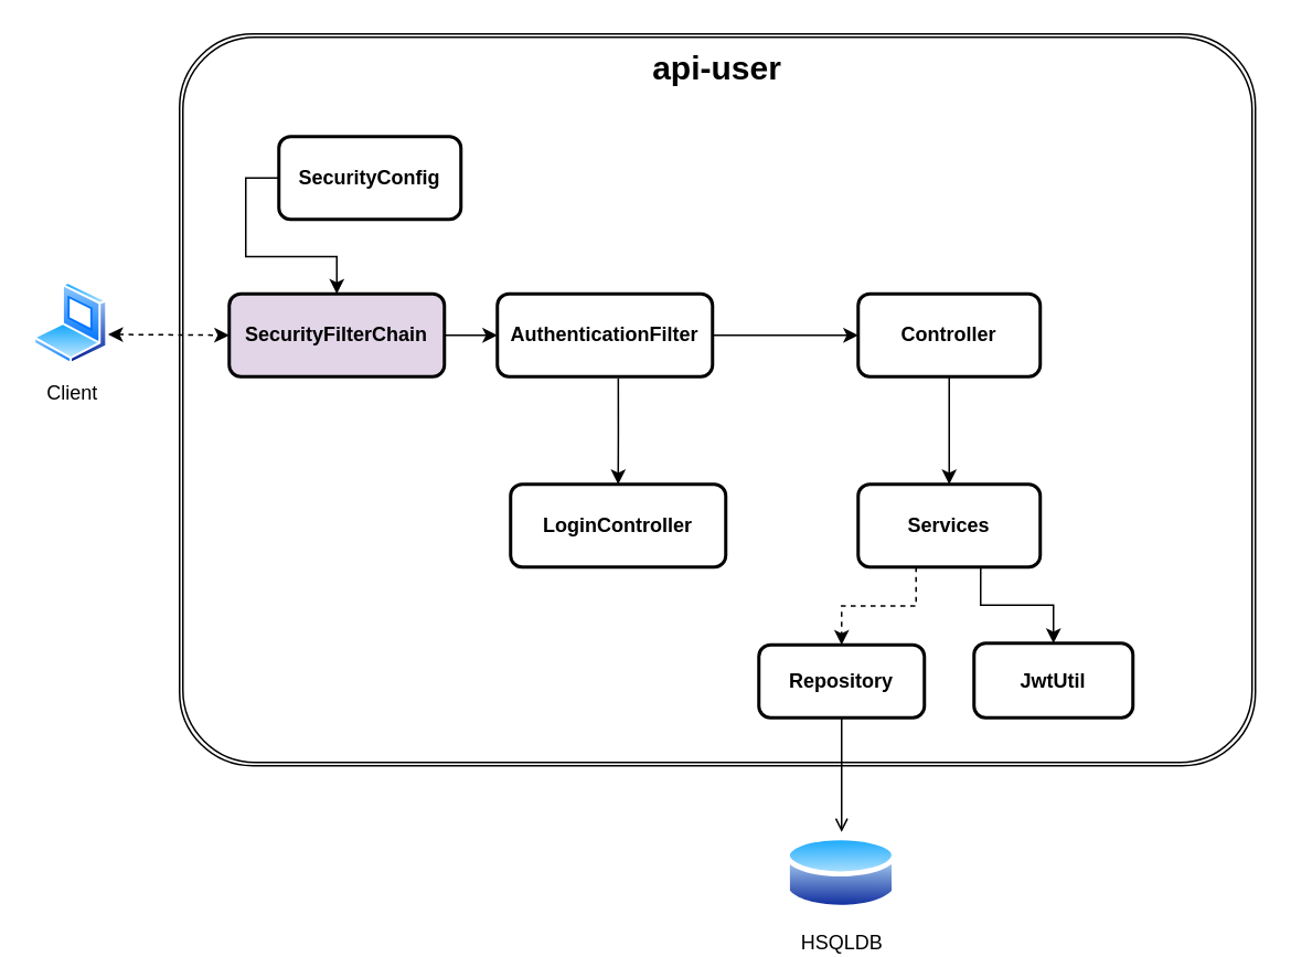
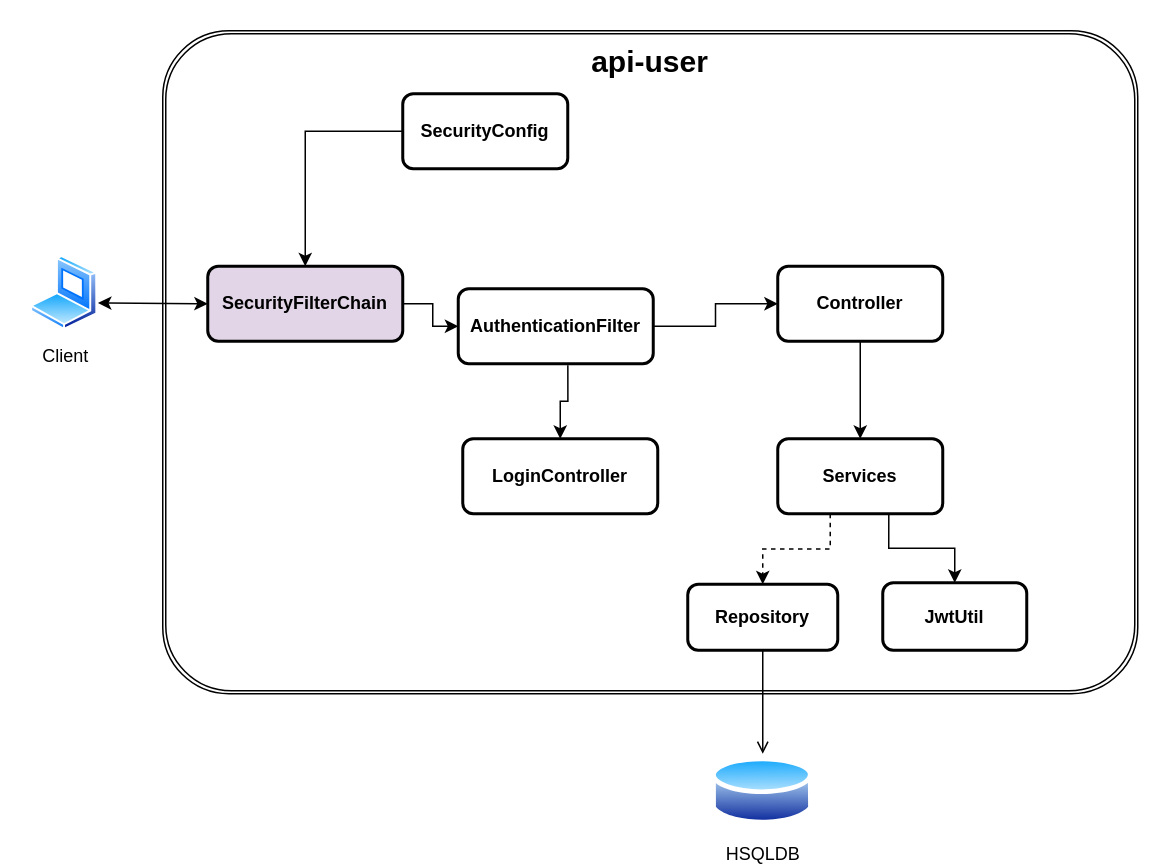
- <mxCell id="16" value="&lt;b&gt;SecurityConfig&lt;/b&gt;" style="rounded=1;whiteSpace=wrap;html=1;absoluteArcSize=1;arcSize=14;strokeWidth=2;" parent="1" vertex="1"><mxGeometry x="168" y="82" width="110" height="50" as="geometry" /></mxCell>
+ <mxCell id="16" value="&lt;b&gt;SecurityConfig&lt;/b&gt;" style="rounded=1;whiteSpace=wrap;html=1;absoluteArcSize=1;arcSize=14;strokeWidth=2;" parent="1" vertex="1"><mxGeometry x="268" y="62" width="110" height="50" as="geometry" /></mxCell>
- <mxCell id="20" value="" style="endArrow=classic;startArrow=classic;html=1;rounded=0;entryX=0;entryY=0.5;entryDx=0;entryDy=0;exitX=0.996;exitY=0.63;exitDx=0;exitDy=0;exitPerimeter=0;dashed=1;" parent="1" source="3" target="14" edge="1"><mxGeometry width="50" height="50" relative="1" as="geometry"><mxPoint x="32" y="322" as="sourcePoint" /><mxPoint x="82" y="272" as="targetPoint" /></mxGeometry></mxCell>
+ <mxCell id="20" value="" style="endArrow=classic;startArrow=classic;html=1;rounded=0;entryX=0;entryY=0.5;entryDx=0;entryDy=0;exitX=0.996;exitY=0.63;exitDx=0;exitDy=0;exitPerimeter=0;" parent="1" source="3" target="14" edge="1"><mxGeometry width="50" height="50" relative="1" as="geometry"><mxPoint x="32" y="322" as="sourcePoint" /><mxPoint x="82" y="272" as="targetPoint" /></mxGeometry></mxCell>
- <mxCell id="19" value="&lt;b&gt;AuthenticationFilter&lt;/b&gt;" style="rounded=1;whiteSpace=wrap;html=1;absoluteArcSize=1;arcSize=14;strokeWidth=2;" parent="1" vertex="1"><mxGeometry x="300" y="177" width="130" height="50" as="geometry" /></mxCell>
+ <mxCell id="19" value="&lt;b&gt;AuthenticationFilter&lt;/b&gt;" style="rounded=1;whiteSpace=wrap;html=1;absoluteArcSize=1;arcSize=14;strokeWidth=2;" parent="1" vertex="1"><mxGeometry x="305" y="192" width="130" height="50" as="geometry" /></mxCell>
